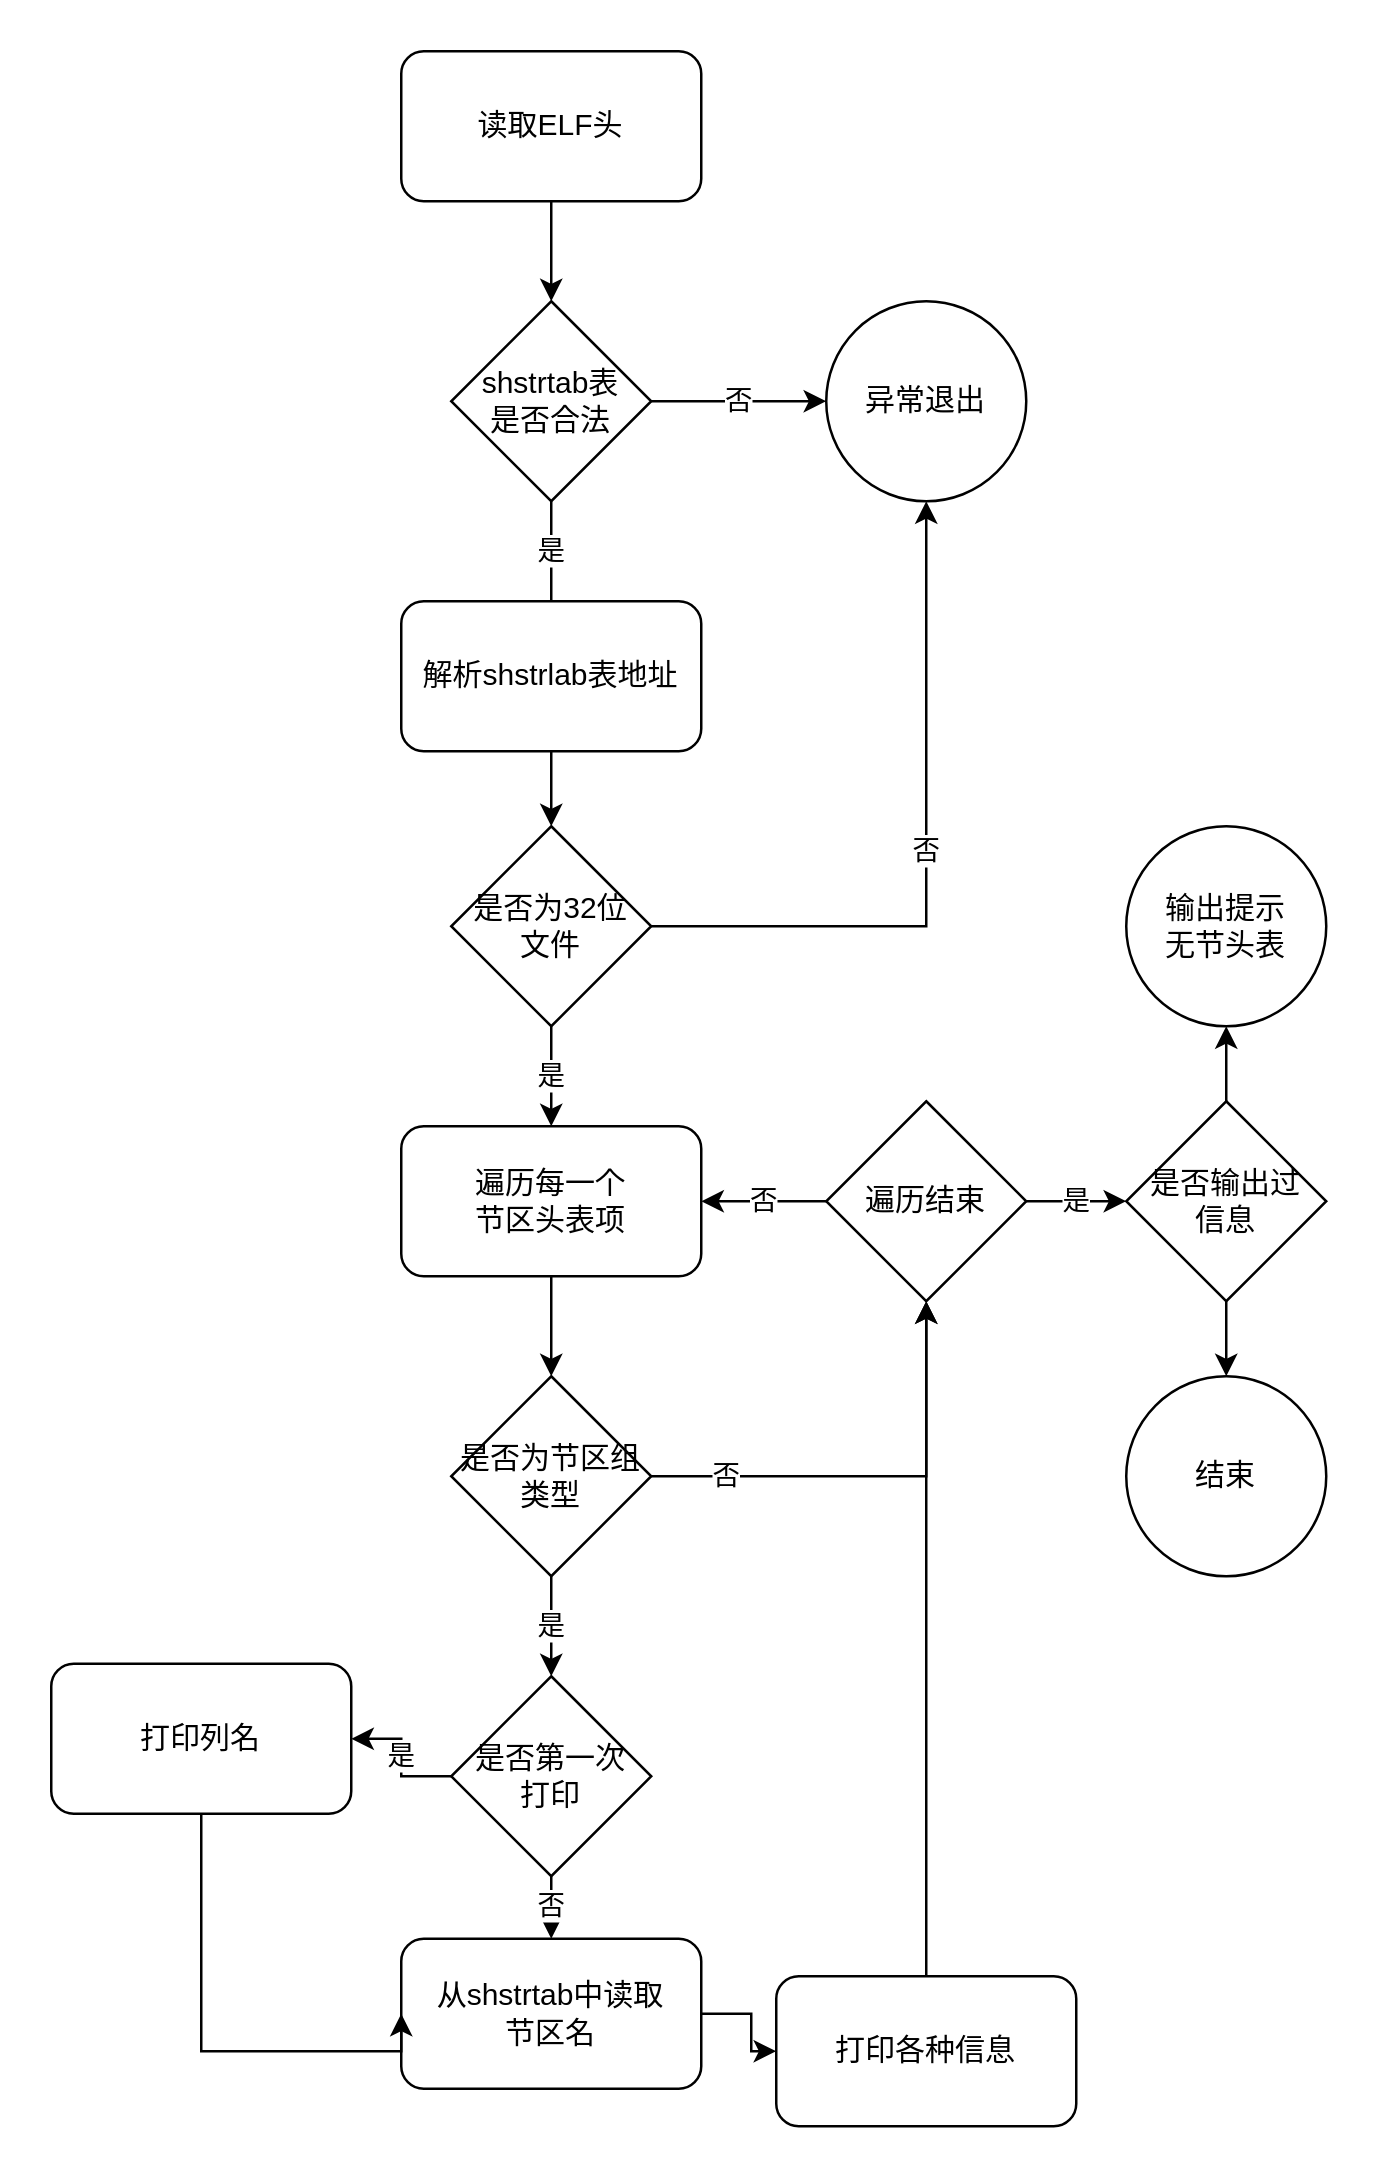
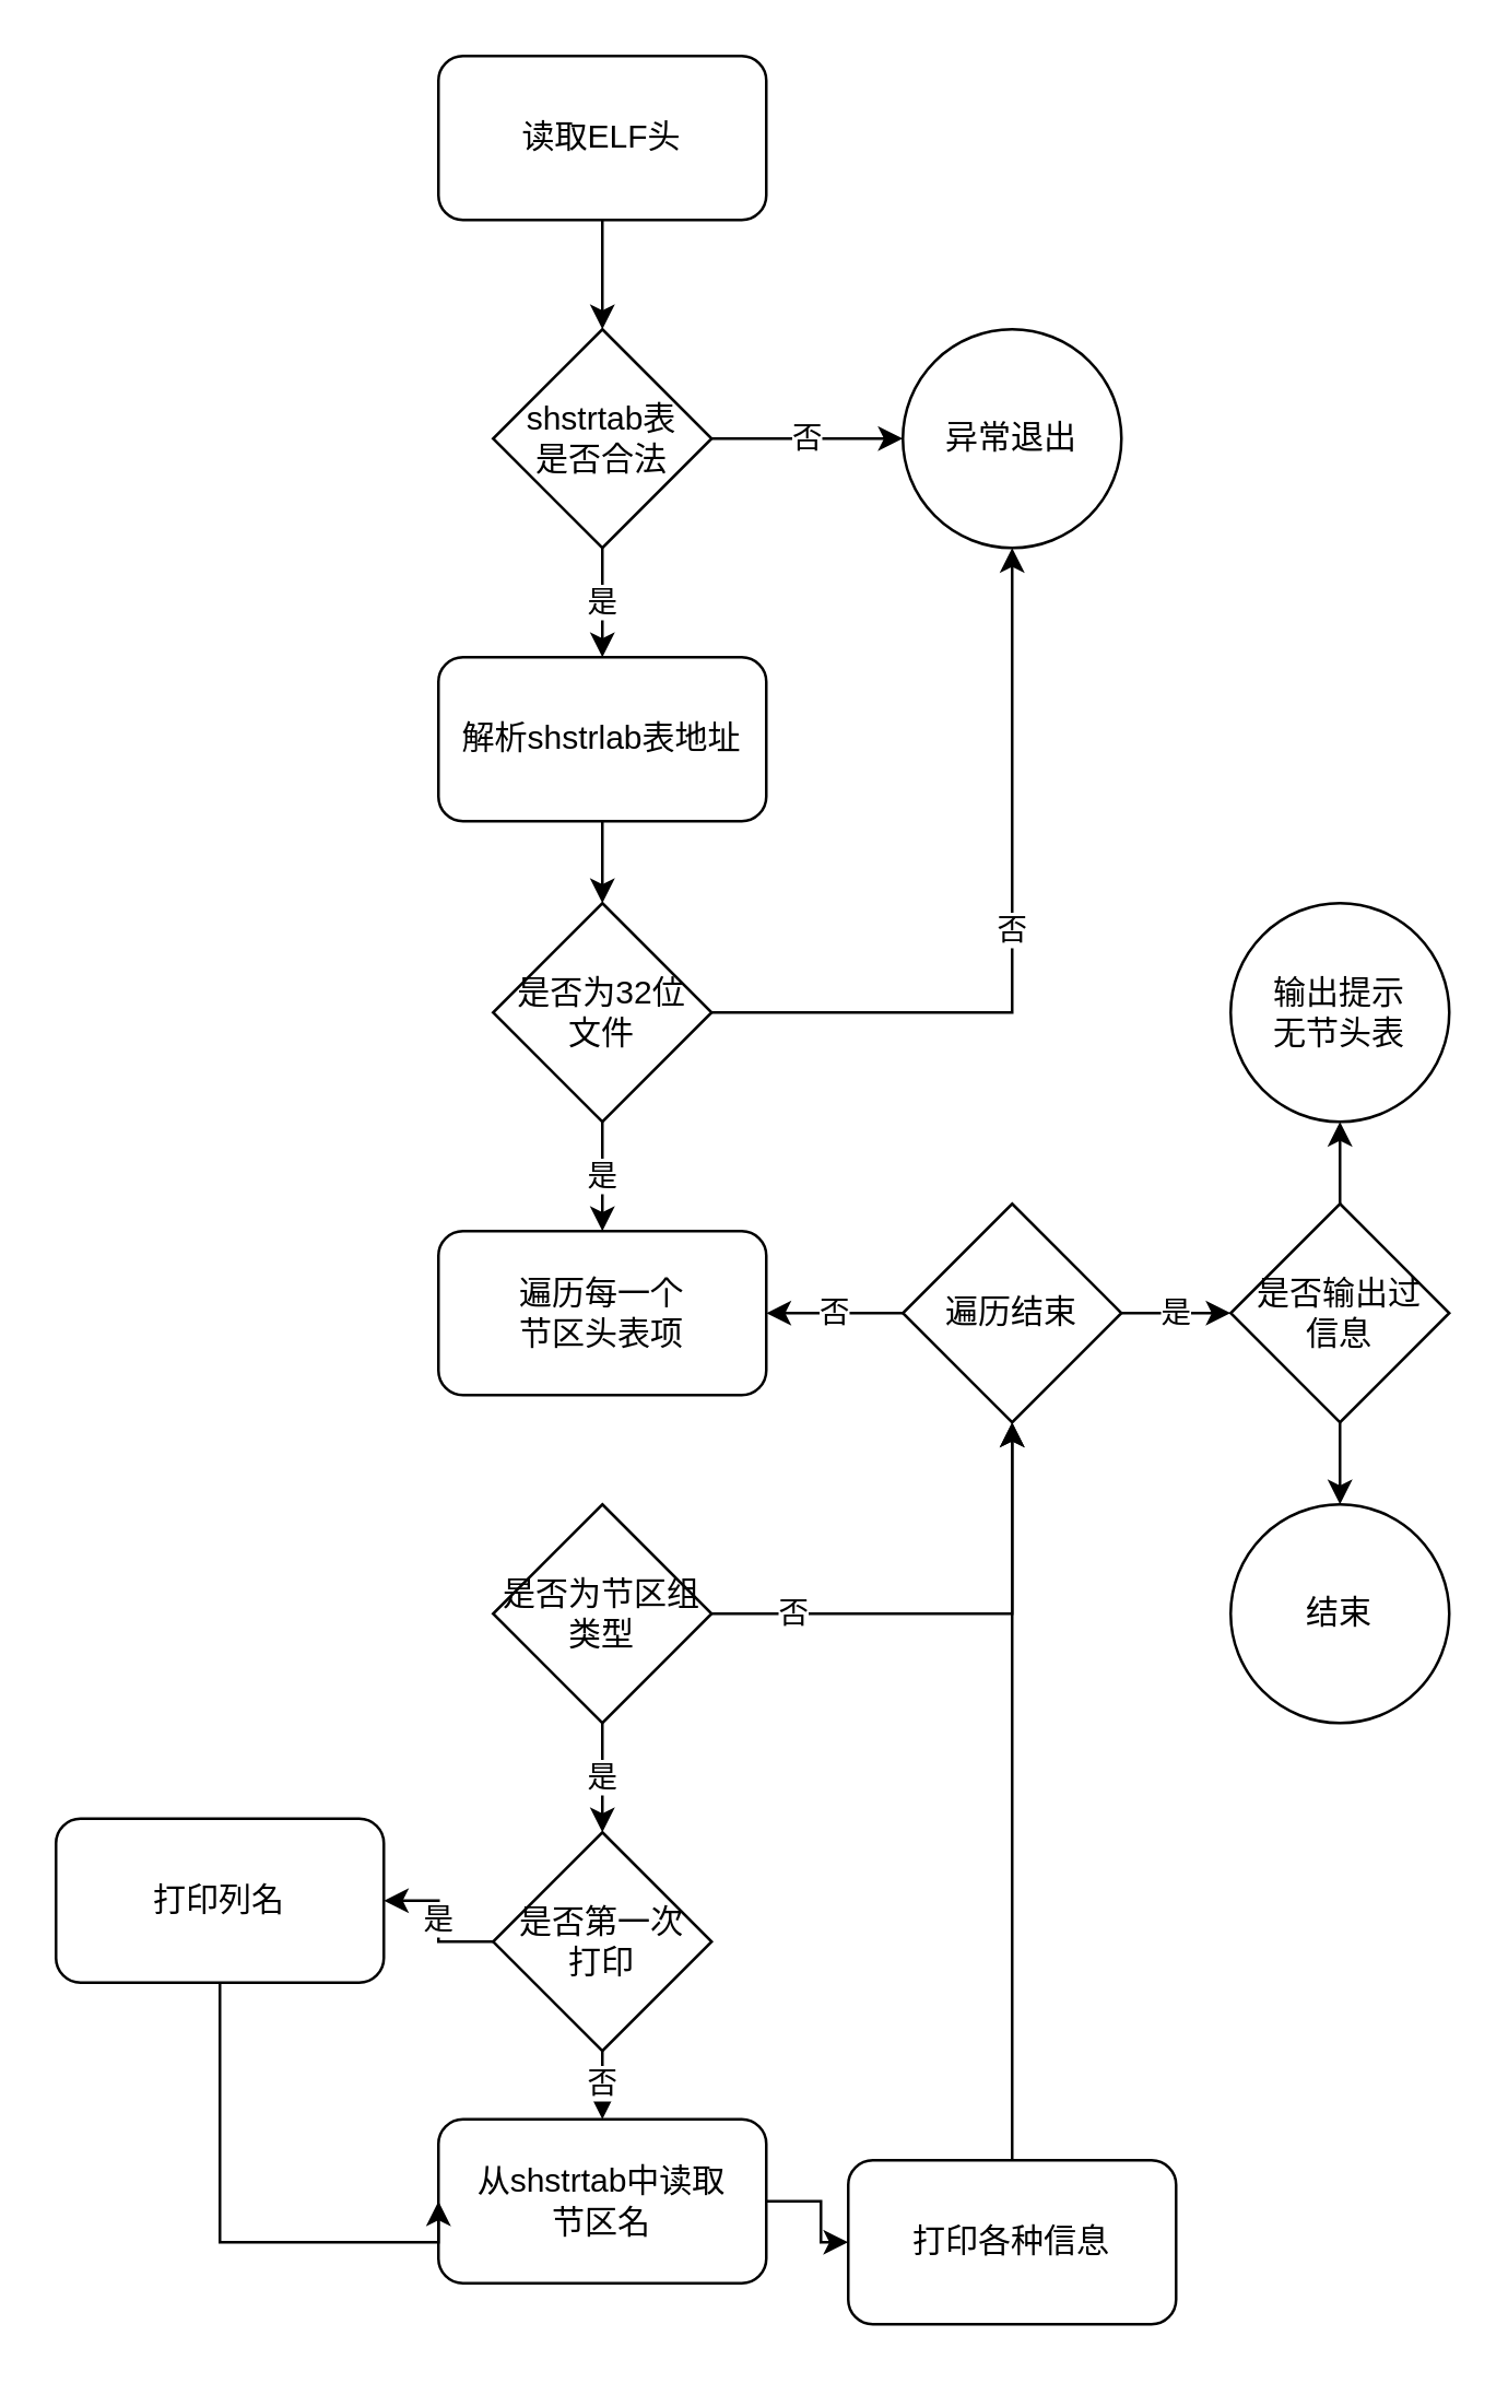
- <mxCell id="7" value="是" style="edgeStyle=orthogonalEdgeStyle;rounded=0;orthogonalLoop=1;jettySize=auto;html=1;endArrow=none;" edge="1" parent="1" source="8" target="5"><mxGeometry relative="1" as="geometry" /></mxCell>
+ <mxCell id="7" value="是" style="edgeStyle=orthogonalEdgeStyle;rounded=0;orthogonalLoop=1;jettySize=auto;html=1;" edge="1" parent="1" source="8" target="5"><mxGeometry relative="1" as="geometry" /></mxCell>
- <mxCell id="13" value="" style="edgeStyle=orthogonalEdgeStyle;rounded=0;orthogonalLoop=1;jettySize=auto;html=1;entryX=0.5;entryY=0;entryDx=0;entryDy=0;" edge="1" parent="1" source="14" target="20"><mxGeometry relative="1" as="geometry"><mxPoint x="220" y="575" as="targetPoint" /></mxGeometry></mxCell>
